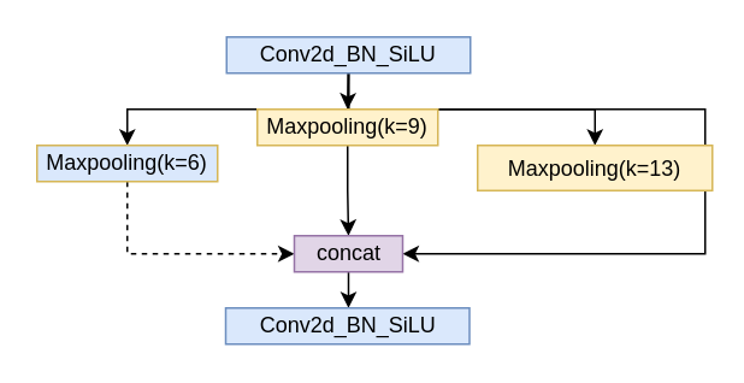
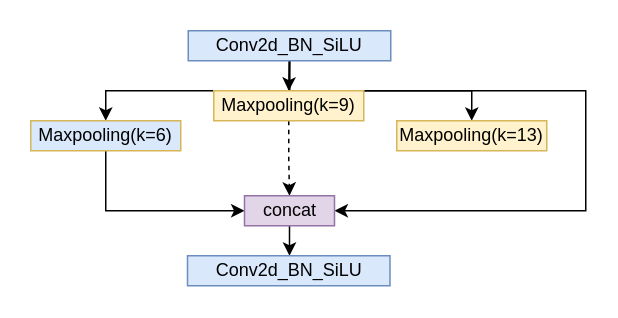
- <mxCell id="11" value="Maxpooling(k=13)" style="rounded=0;whiteSpace=wrap;html=1;fillColor=#fff2cc;strokeColor=#d6b656;" vertex="1" parent="1"><mxGeometry x="264" y="80" width="130" height="25" as="geometry" /></mxCell>
+ <mxCell id="11" value="Maxpooling(k=13)" style="rounded=0;whiteSpace=wrap;html=1;fillColor=#fff2cc;strokeColor=#d6b656;" vertex="1" parent="1"><mxGeometry x="264" y="80" width="100" height="20" as="geometry" /></mxCell>
- <mxCell id="9" style="edgeStyle=orthogonalEdgeStyle;rounded=0;orthogonalLoop=1;jettySize=auto;html=1;exitX=0.5;exitY=1;exitDx=0;exitDy=0;entryX=0.5;entryY=0;entryDx=0;entryDy=0;" edge="1" parent="1" source="10" target="13"><mxGeometry relative="1" as="geometry" /></mxCell>
+ <mxCell id="9" style="edgeStyle=orthogonalEdgeStyle;rounded=0;orthogonalLoop=1;jettySize=auto;html=1;exitX=0.5;exitY=1;exitDx=0;exitDy=0;entryX=0.5;entryY=0;entryDx=0;entryDy=0;dashed=1;" edge="1" parent="1" source="10" target="13"><mxGeometry relative="1" as="geometry" /></mxCell>
- <mxCell id="7" style="edgeStyle=orthogonalEdgeStyle;rounded=0;orthogonalLoop=1;jettySize=auto;html=1;exitX=0.5;exitY=1;exitDx=0;exitDy=0;entryX=0;entryY=0.5;entryDx=0;entryDy=0;dashed=1;" edge="1" parent="1" source="8" target="13"><mxGeometry relative="1" as="geometry" /></mxCell>
+ <mxCell id="7" style="edgeStyle=orthogonalEdgeStyle;rounded=0;orthogonalLoop=1;jettySize=auto;html=1;exitX=0.5;exitY=1;exitDx=0;exitDy=0;entryX=0;entryY=0.5;entryDx=0;entryDy=0;" edge="1" parent="1" source="8" target="13"><mxGeometry relative="1" as="geometry" /></mxCell>
